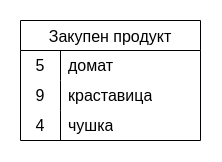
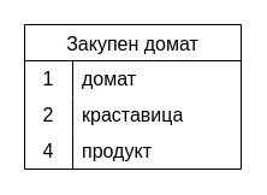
- <mxCell id="2" value="Закупен продукт" style="shape=table;startSize=30;container=1;collapsible=0;childLayout=tableLayout;fixedRows=1;rowLines=0;fontStyle=0;strokeColor=default;fontSize=16;" vertex="1" parent="1"><mxGeometry x="20" y="20" width="180" height="120" as="geometry" /></mxCell>
+ <mxCell id="2" value="Закупен домат" style="shape=table;startSize=30;container=1;collapsible=0;childLayout=tableLayout;fixedRows=1;rowLines=0;fontStyle=0;strokeColor=default;fontSize=16;" vertex="1" parent="1"><mxGeometry x="20" y="20" width="180" height="120" as="geometry" /></mxCell>
- <mxCell id="4" value="5" style="shape=partialRectangle;html=1;whiteSpace=wrap;connectable=0;fillColor=none;top=0;left=0;bottom=0;right=0;overflow=hidden;pointerEvents=1;strokeColor=inherit;fontSize=16;" vertex="1" parent="3"><mxGeometry width="40" height="30" as="geometry"><mxRectangle width="40" height="30" as="alternateBounds" /></mxGeometry></mxCell>
+ <mxCell id="4" value="1" style="shape=partialRectangle;html=1;whiteSpace=wrap;connectable=0;fillColor=none;top=0;left=0;bottom=0;right=0;overflow=hidden;pointerEvents=1;strokeColor=inherit;fontSize=16;" vertex="1" parent="3"><mxGeometry width="40" height="30" as="geometry"><mxRectangle width="40" height="30" as="alternateBounds" /></mxGeometry></mxCell>
- <mxCell id="7" value="9" style="shape=partialRectangle;html=1;whiteSpace=wrap;connectable=0;fillColor=none;top=0;left=0;bottom=0;right=0;overflow=hidden;strokeColor=inherit;fontSize=16;" vertex="1" parent="6"><mxGeometry width="40" height="30" as="geometry"><mxRectangle width="40" height="30" as="alternateBounds" /></mxGeometry></mxCell>
+ <mxCell id="7" value="2" style="shape=partialRectangle;html=1;whiteSpace=wrap;connectable=0;fillColor=none;top=0;left=0;bottom=0;right=0;overflow=hidden;strokeColor=inherit;fontSize=16;" vertex="1" parent="6"><mxGeometry width="40" height="30" as="geometry"><mxRectangle width="40" height="30" as="alternateBounds" /></mxGeometry></mxCell>
- <mxCell id="11" value="чушка" style="shape=partialRectangle;html=1;whiteSpace=wrap;connectable=0;fillColor=none;top=0;left=0;bottom=0;right=0;align=left;spacingLeft=6;overflow=hidden;strokeColor=inherit;fontSize=16;" vertex="1" parent="9"><mxGeometry x="40" width="140" height="30" as="geometry"><mxRectangle width="140" height="30" as="alternateBounds" /></mxGeometry></mxCell>
+ <mxCell id="11" value="продукт" style="shape=partialRectangle;html=1;whiteSpace=wrap;connectable=0;fillColor=none;top=0;left=0;bottom=0;right=0;align=left;spacingLeft=6;overflow=hidden;strokeColor=inherit;fontSize=16;" vertex="1" parent="9"><mxGeometry x="40" width="140" height="30" as="geometry"><mxRectangle width="140" height="30" as="alternateBounds" /></mxGeometry></mxCell>
